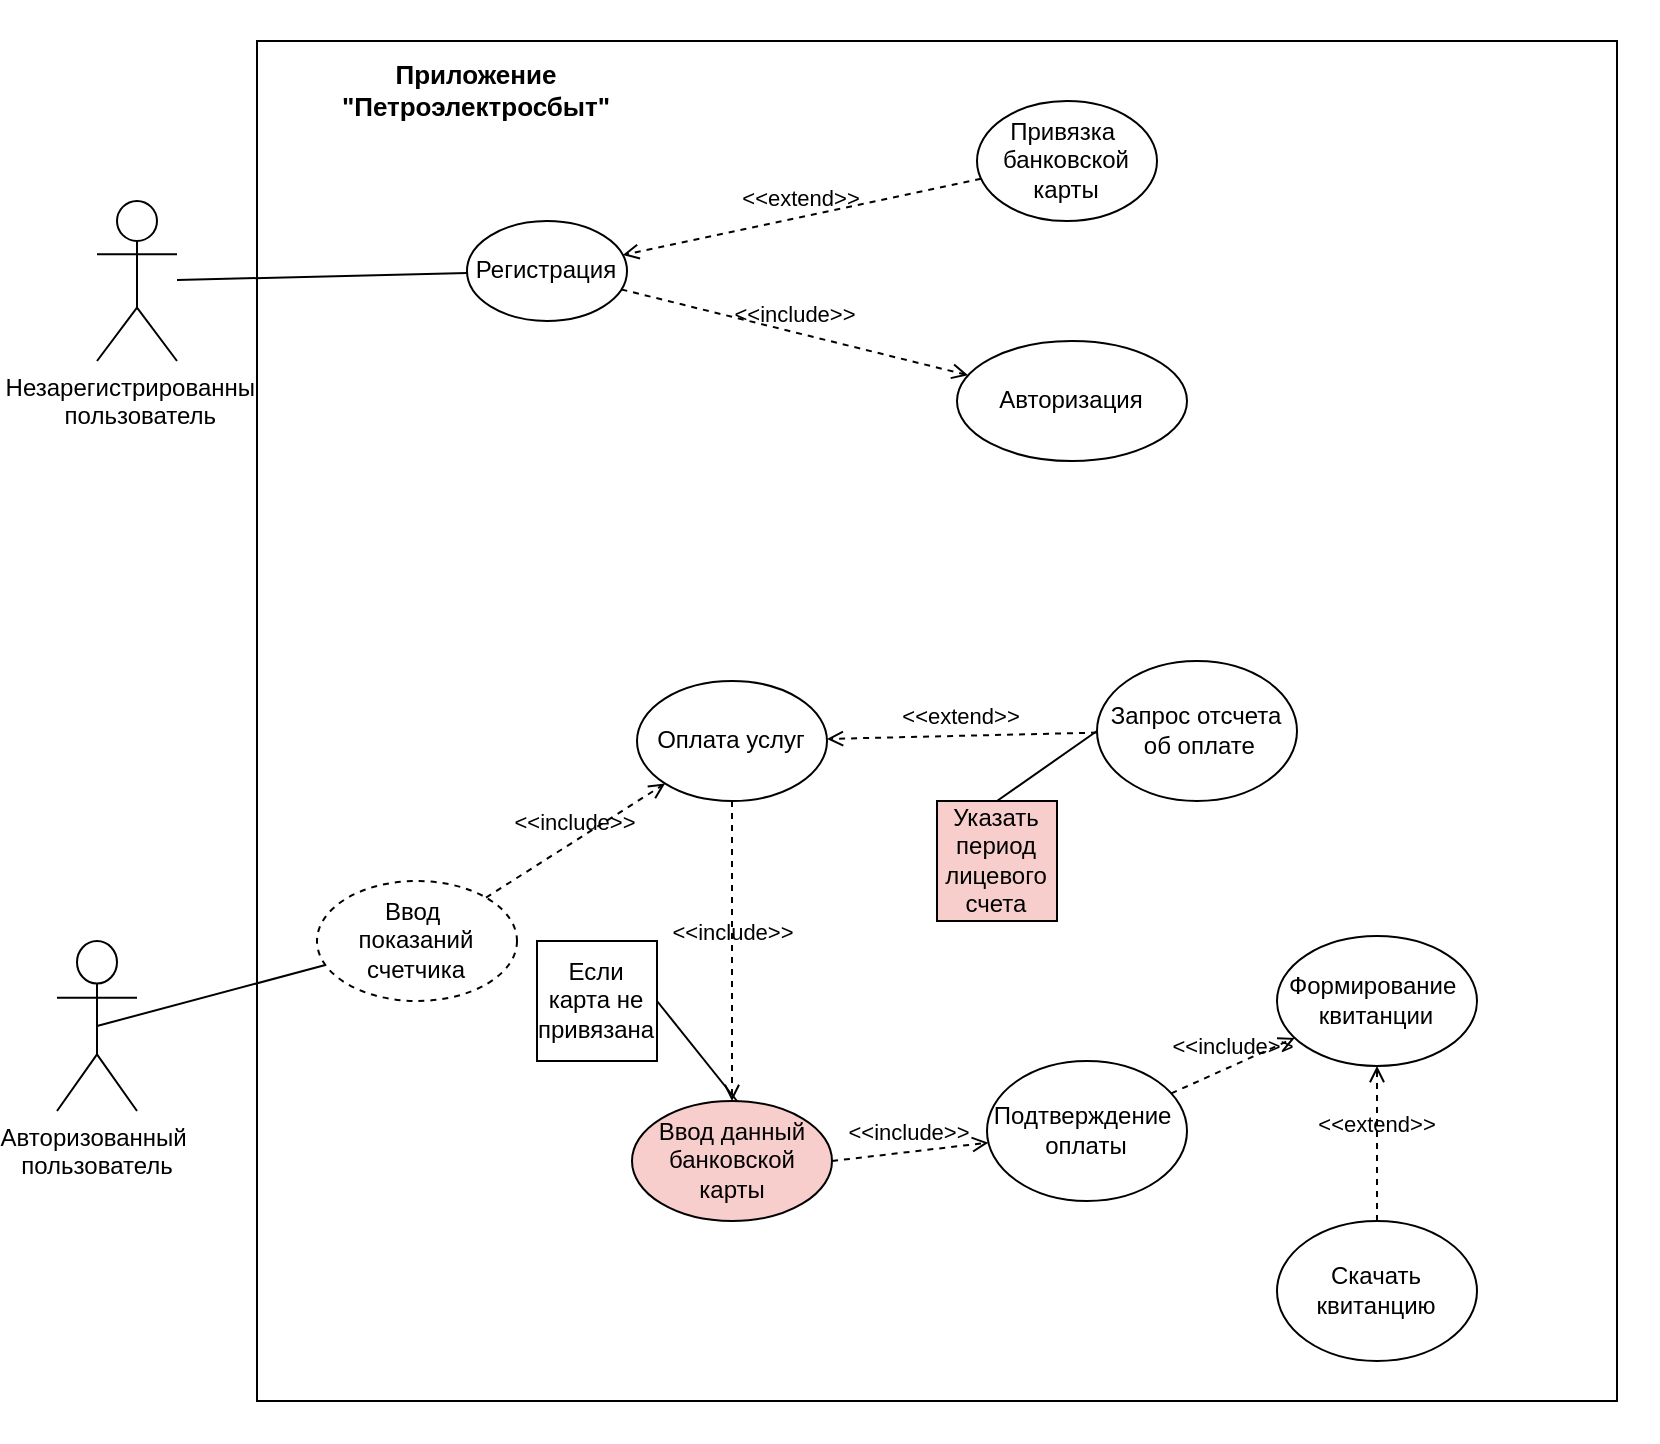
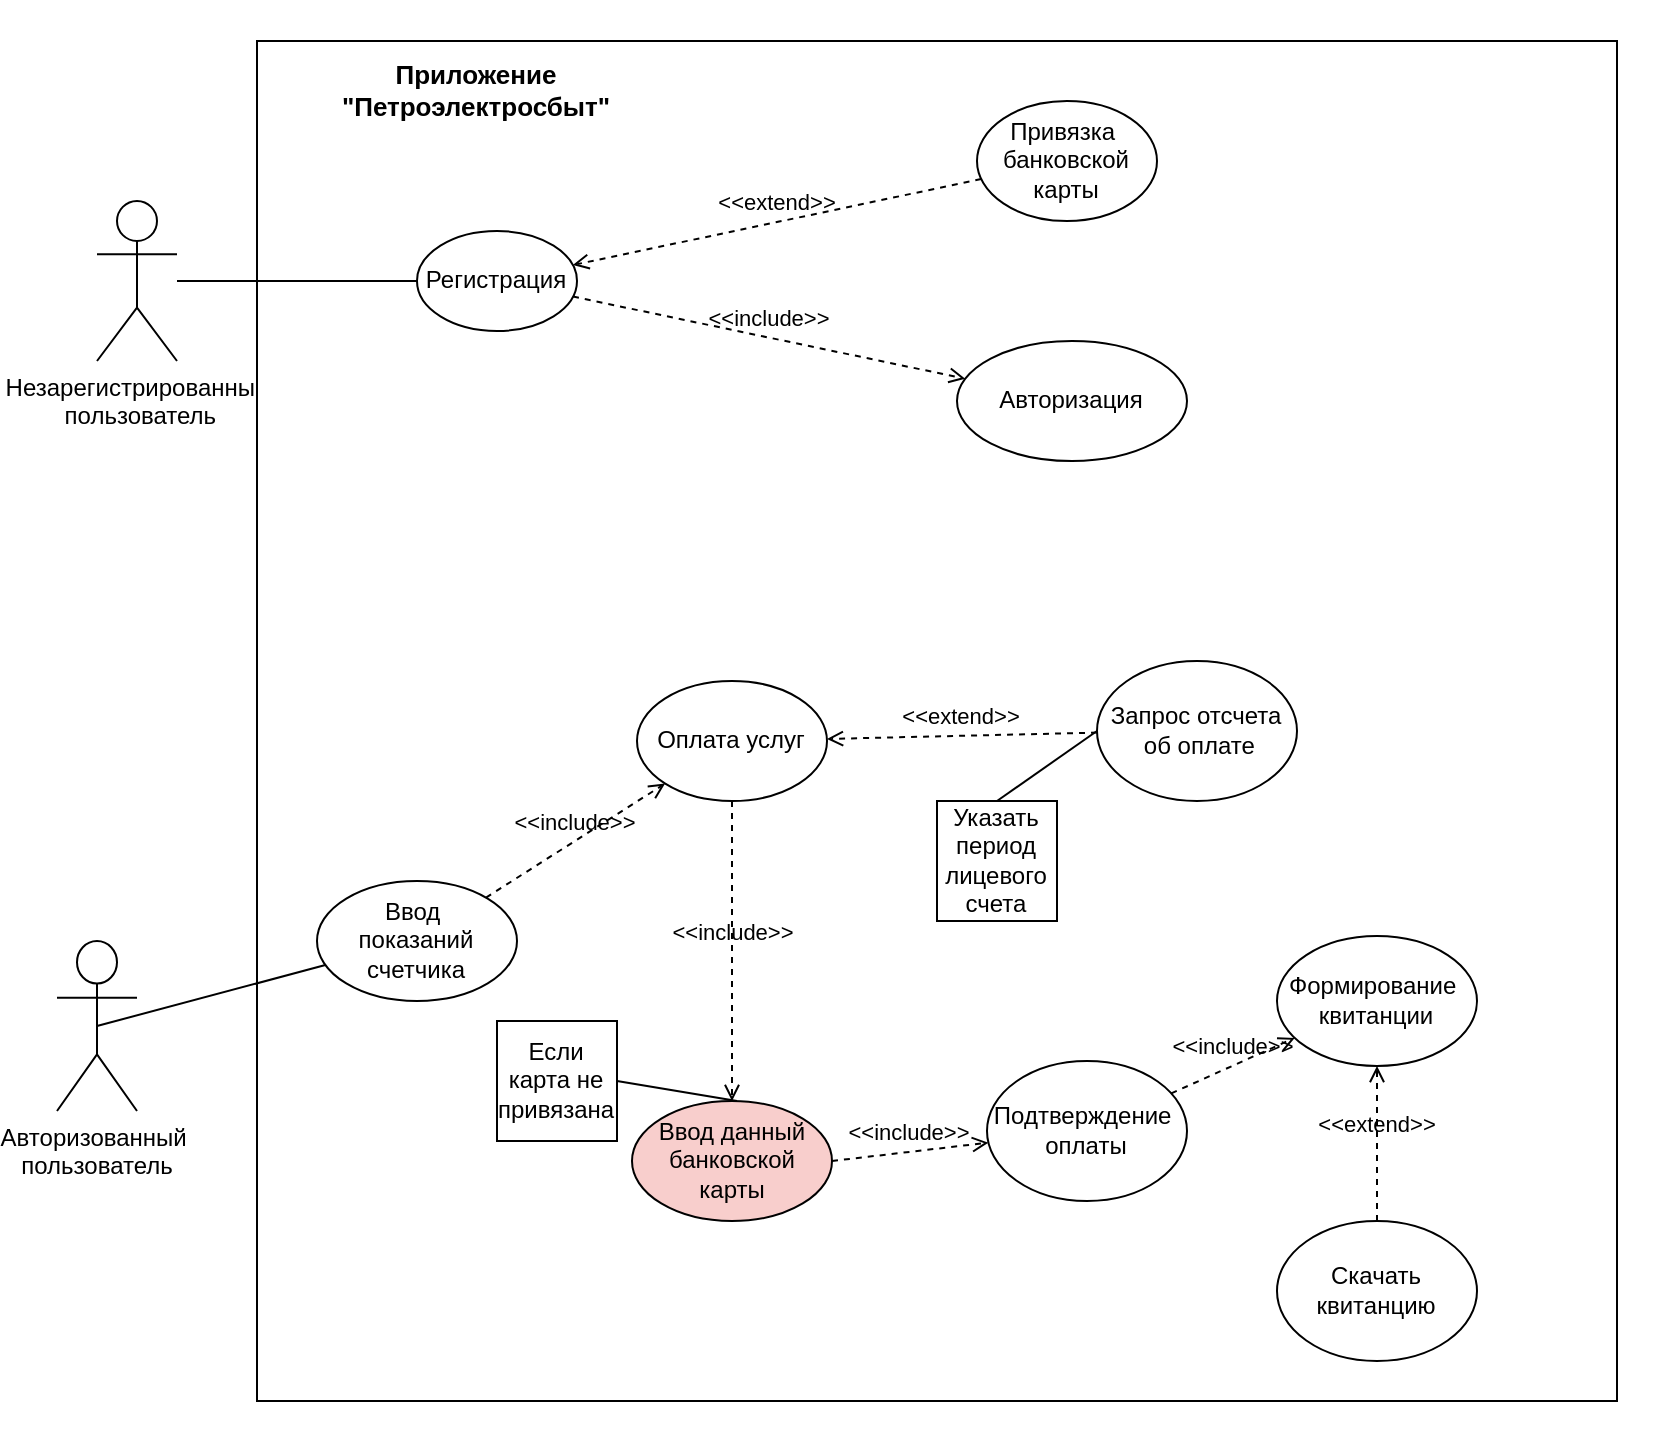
- <mxCell id="5" value="&lt;font style=&quot;vertical-align: inherit;&quot;&gt;&lt;font style=&quot;vertical-align: inherit;&quot;&gt;Регистрация&lt;/font&gt;&lt;/font&gt;" style="ellipse;whiteSpace=wrap;html=1;" parent="1" vertex="1"><mxGeometry x="225" y="110" width="80" height="50" as="geometry" /></mxCell>
+ <mxCell id="5" value="&lt;font style=&quot;vertical-align: inherit;&quot;&gt;&lt;font style=&quot;vertical-align: inherit;&quot;&gt;Регистрация&lt;/font&gt;&lt;/font&gt;" style="ellipse;whiteSpace=wrap;html=1;" parent="1" vertex="1"><mxGeometry x="200" y="115" width="80" height="50" as="geometry" /></mxCell>
- <mxCell id="19" value="&lt;font style=&quot;vertical-align: inherit;&quot;&gt;&lt;font style=&quot;vertical-align: inherit;&quot;&gt;Указать период&lt;br&gt;лицевого счета&lt;br&gt;&lt;/font&gt;&lt;/font&gt;" style="whiteSpace=wrap;html=1;aspect=fixed;fillColor=#f8cecc;" parent="1" vertex="1"><mxGeometry x="460" y="400" width="60" height="60" as="geometry" /></mxCell>
+ <mxCell id="19" value="&lt;font style=&quot;vertical-align: inherit;&quot;&gt;&lt;font style=&quot;vertical-align: inherit;&quot;&gt;Указать период&lt;br&gt;лицевого счета&lt;br&gt;&lt;/font&gt;&lt;/font&gt;" style="whiteSpace=wrap;html=1;aspect=fixed;" parent="1" vertex="1"><mxGeometry x="460" y="400" width="60" height="60" as="geometry" /></mxCell>
- <mxCell id="9" value="&lt;font style=&quot;vertical-align: inherit;&quot;&gt;&lt;font style=&quot;vertical-align: inherit;&quot;&gt;Ввод&amp;nbsp;&lt;br&gt;показаний счетчика&lt;br&gt;&lt;/font&gt;&lt;/font&gt;" style="ellipse;whiteSpace=wrap;html=1;dashed=1;" parent="1" vertex="1"><mxGeometry x="150" y="440" width="100" height="60" as="geometry" /></mxCell>
+ <mxCell id="9" value="&lt;font style=&quot;vertical-align: inherit;&quot;&gt;&lt;font style=&quot;vertical-align: inherit;&quot;&gt;Ввод&amp;nbsp;&lt;br&gt;показаний счетчика&lt;br&gt;&lt;/font&gt;&lt;/font&gt;" style="ellipse;whiteSpace=wrap;html=1;" parent="1" vertex="1"><mxGeometry x="150" y="440" width="100" height="60" as="geometry" /></mxCell>
- <mxCell id="17" value="&lt;font style=&quot;vertical-align: inherit;&quot;&gt;&lt;font style=&quot;vertical-align: inherit;&quot;&gt;Если карта не привязана&lt;/font&gt;&lt;/font&gt;" style="whiteSpace=wrap;html=1;aspect=fixed;" parent="1" vertex="1"><mxGeometry x="260" y="470" width="60" height="60" as="geometry" /></mxCell>
+ <mxCell id="17" value="&lt;font style=&quot;vertical-align: inherit;&quot;&gt;&lt;font style=&quot;vertical-align: inherit;&quot;&gt;Если карта не привязана&lt;/font&gt;&lt;/font&gt;" style="whiteSpace=wrap;html=1;aspect=fixed;" parent="1" vertex="1"><mxGeometry x="240" y="510" width="60" height="60" as="geometry" /></mxCell>
